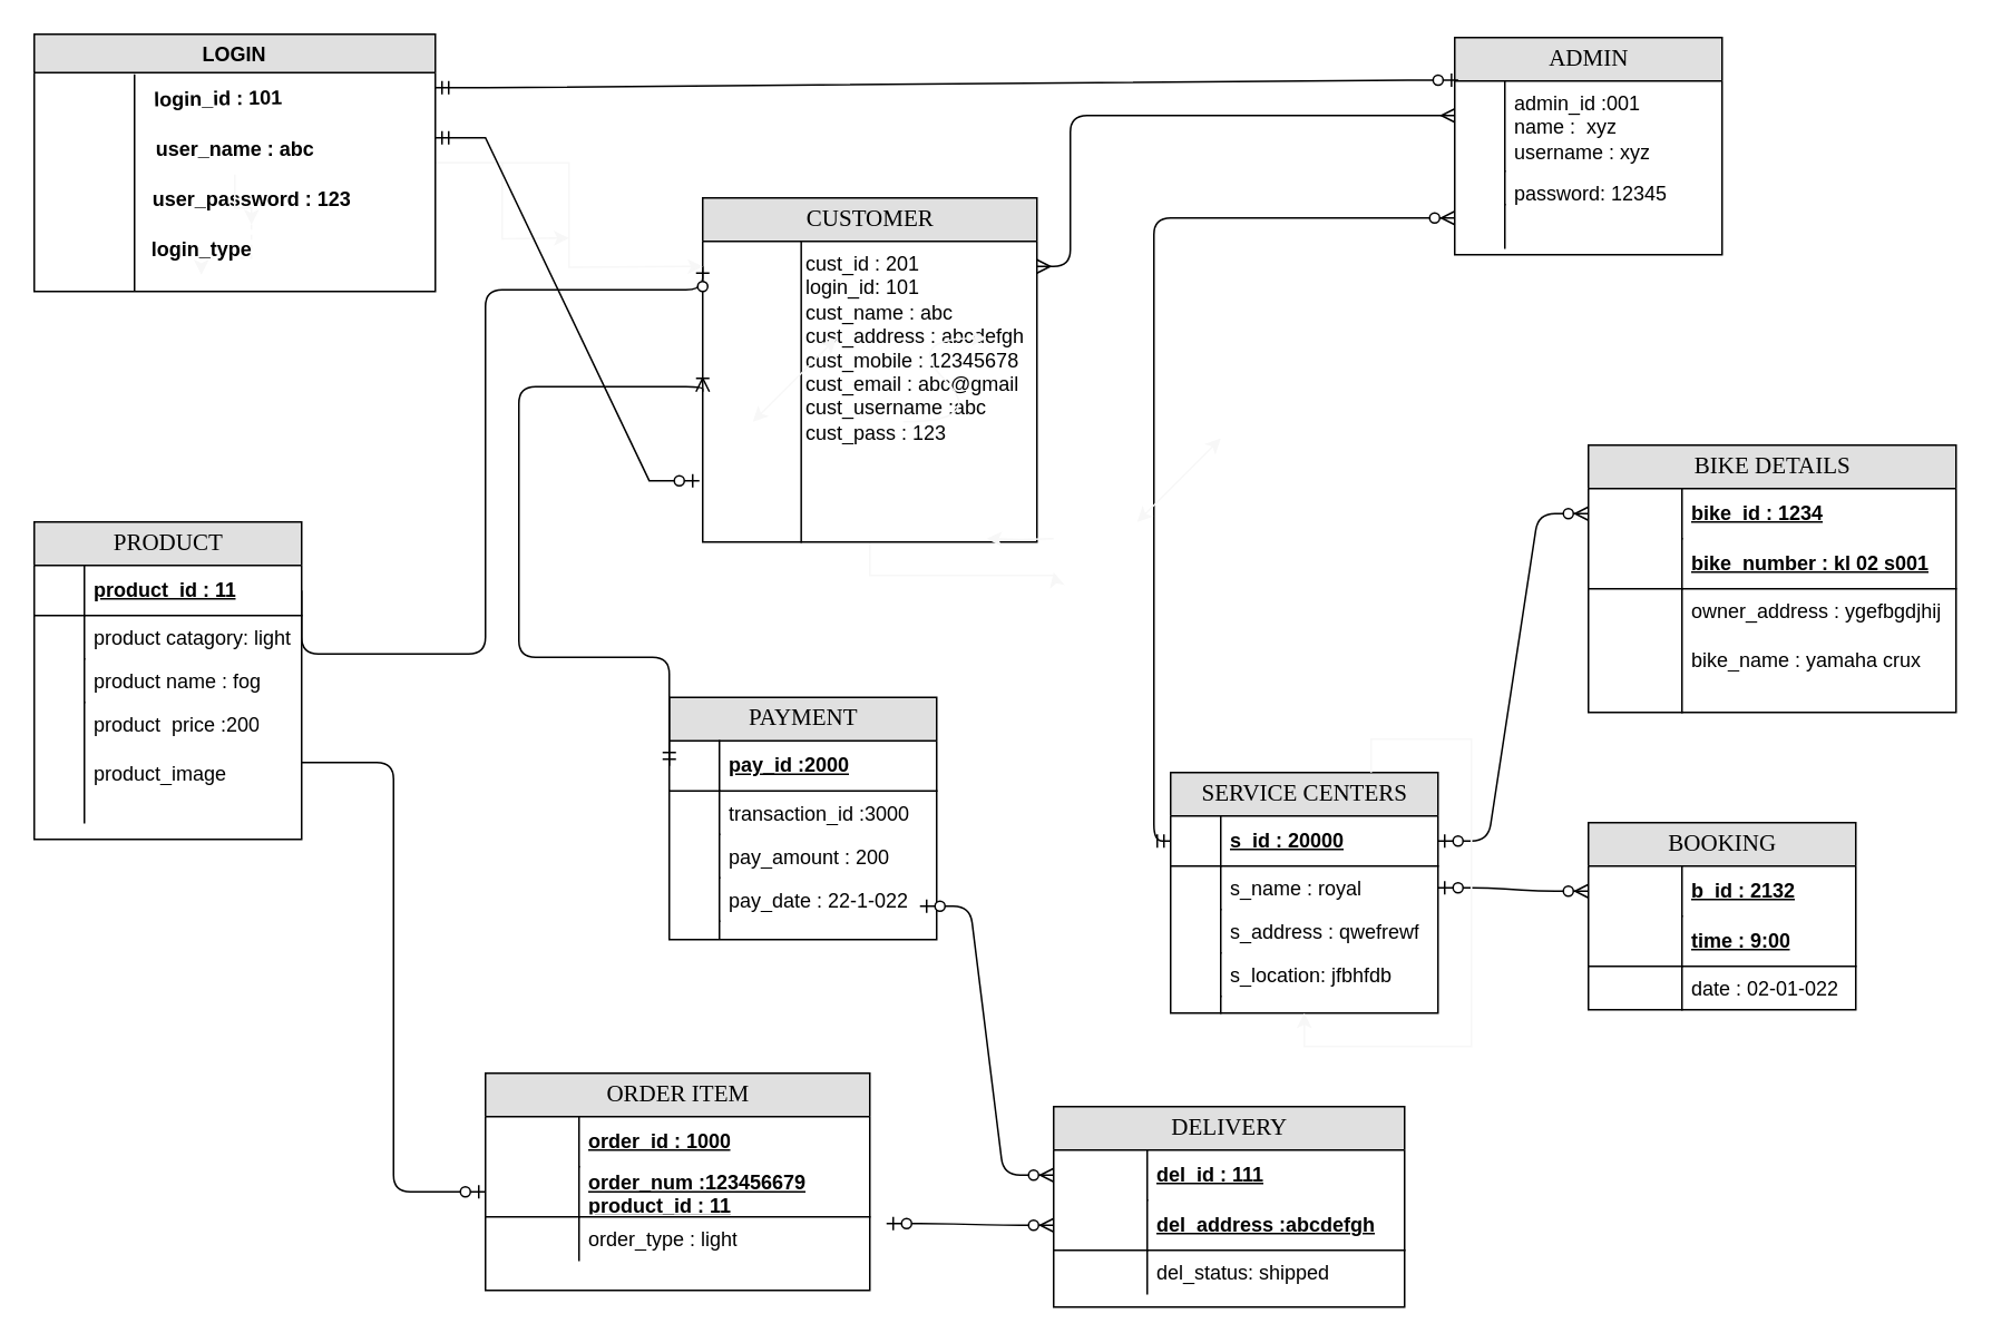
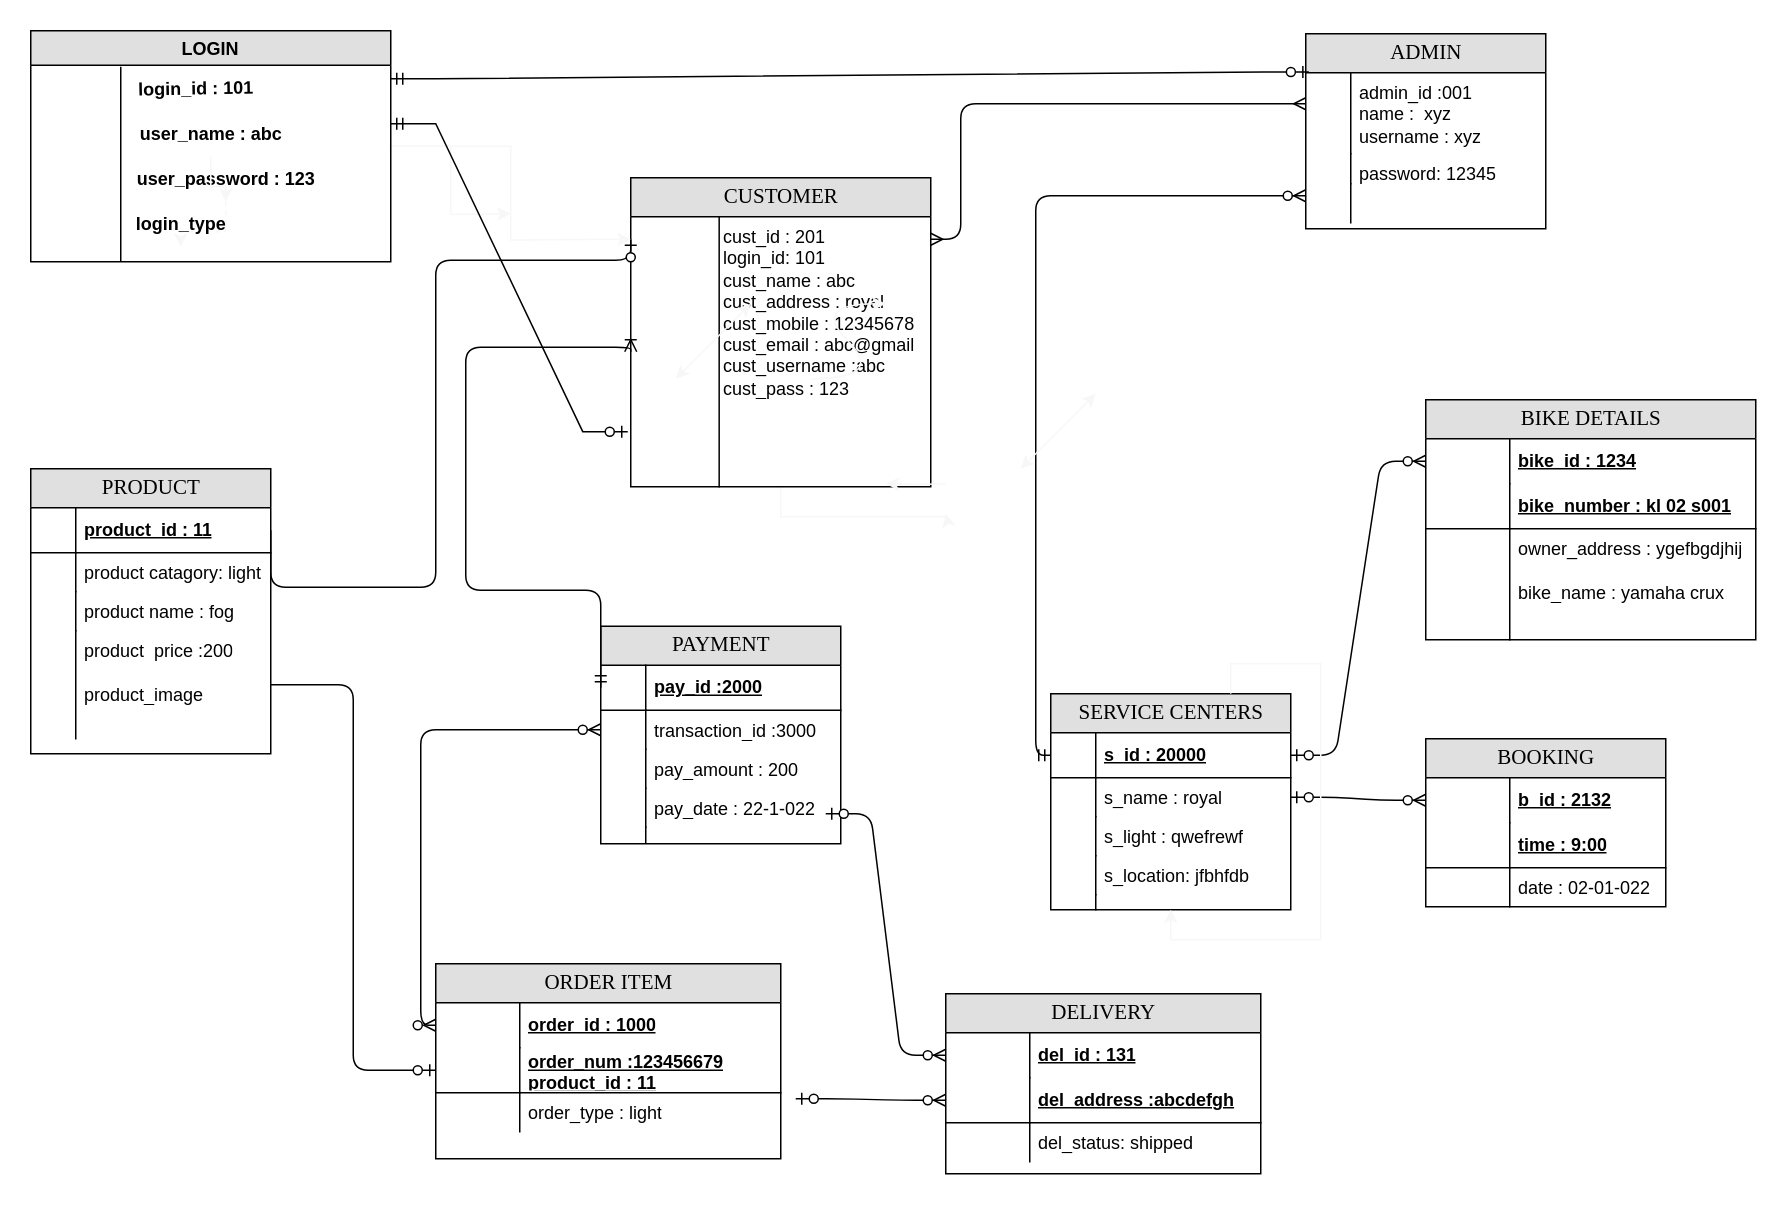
- <mxCell id="4" value="cust_id : 201&lt;br&gt;login_id: 101&lt;br&gt;cust_name : abc&lt;br&gt;cust_address : abcdefgh&lt;br&gt;cust_mobile : 12345678&lt;br&gt;cust_email : abc@gmail&lt;br&gt;cust_username :abc&lt;br&gt;cust_pass : 123" style="shape=partialRectangle;top=0;left=0;right=0;bottom=0;html=1;align=left;verticalAlign=top;fillColor=none;spacingLeft=60;spacingRight=4;whiteSpace=wrap;overflow=hidden;rotatable=0;points=[[0,0.5],[1,0.5]];portConstraint=eastwest;dropTarget=0;" vertex="1" parent="3"><mxGeometry y="26" width="200" height="180" as="geometry" /></mxCell>
+ <mxCell id="4" value="cust_id : 201&lt;br&gt;login_id: 101&lt;br&gt;cust_name : abc&lt;br&gt;cust_address : royal&lt;br&gt;cust_mobile : 12345678&lt;br&gt;cust_email : abc@gmail&lt;br&gt;cust_username :abc&lt;br&gt;cust_pass : 123" style="shape=partialRectangle;top=0;left=0;right=0;bottom=0;html=1;align=left;verticalAlign=top;fillColor=none;spacingLeft=60;spacingRight=4;whiteSpace=wrap;overflow=hidden;rotatable=0;points=[[0,0.5],[1,0.5]];portConstraint=eastwest;dropTarget=0;" vertex="1" parent="3"><mxGeometry y="26" width="200" height="180" as="geometry" /></mxCell>
+ <mxCell id="50" value="" style="edgeStyle=orthogonalEdgeStyle;html=1;endArrow=ERzeroToMany;endFill=1;startArrow=ERzeroToMany;labelBackgroundColor=none;fontFamily=Verdana;fontSize=14;exitX=0;exitY=0.5;entryX=0;entryY=0.5;entryDx=0;entryDy=0;" edge="1" parent="1" source="43" target="16"><mxGeometry width="100" height="100" relative="1" as="geometry"><mxPoint x="180" y="642" as="sourcePoint" /><mxPoint x="390" y="482" as="targetPoint" /></mxGeometry></mxCell>
- <mxCell id="29" value="s_address : qwefrewf" style="shape=partialRectangle;top=0;left=0;right=0;bottom=0;html=1;align=left;verticalAlign=top;fillColor=none;spacingLeft=34;spacingRight=4;whiteSpace=wrap;overflow=hidden;rotatable=0;points=[[0,0.5],[1,0.5]];portConstraint=eastwest;dropTarget=0;" vertex="1" parent="24"><mxGeometry y="82" width="160" height="26" as="geometry" /></mxCell>
+ <mxCell id="29" value="s_light : qwefrewf" style="shape=partialRectangle;top=0;left=0;right=0;bottom=0;html=1;align=left;verticalAlign=top;fillColor=none;spacingLeft=34;spacingRight=4;whiteSpace=wrap;overflow=hidden;rotatable=0;points=[[0,0.5],[1,0.5]];portConstraint=eastwest;dropTarget=0;" vertex="1" parent="24"><mxGeometry y="82" width="160" height="26" as="geometry" /></mxCell>
- <mxCell id="62" value="del_id : 111" style="shape=partialRectangle;top=0;left=0;right=0;bottom=0;html=1;align=left;verticalAlign=middle;fillColor=none;spacingLeft=60;spacingRight=4;whiteSpace=wrap;overflow=hidden;rotatable=0;points=[[0,0.5],[1,0.5]];portConstraint=eastwest;dropTarget=0;fontStyle=5;" vertex="1" parent="61"><mxGeometry y="26" width="210" height="30" as="geometry" /></mxCell>
+ <mxCell id="62" value="del_id : 131" style="shape=partialRectangle;top=0;left=0;right=0;bottom=0;html=1;align=left;verticalAlign=middle;fillColor=none;spacingLeft=60;spacingRight=4;whiteSpace=wrap;overflow=hidden;rotatable=0;points=[[0,0.5],[1,0.5]];portConstraint=eastwest;dropTarget=0;fontStyle=5;" vertex="1" parent="61"><mxGeometry y="26" width="210" height="30" as="geometry" /></mxCell>
